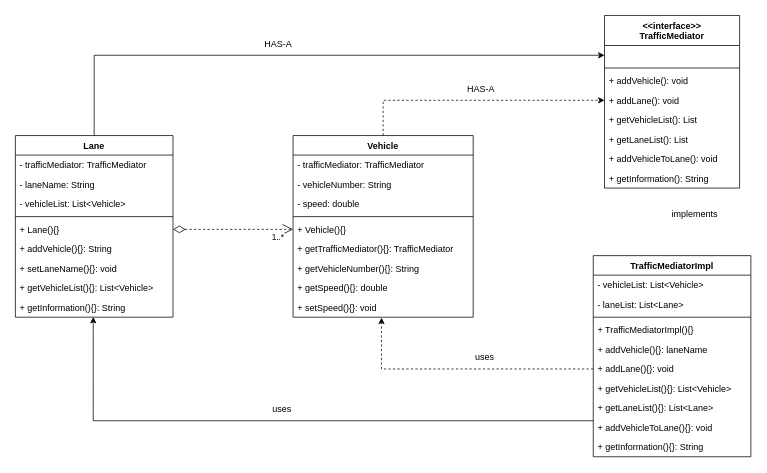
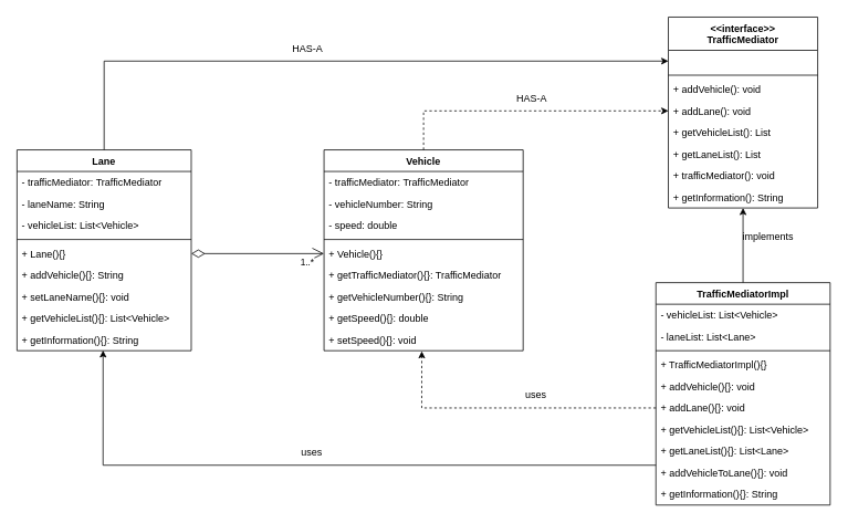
- <mxCell id="20" value="+ addVehicleToLane(): void" style="text;fillColor=none;align=left;verticalAlign=top;spacingLeft=4;spacingRight=4;overflow=hidden;rotatable=0;points=[[0,0.5],[1,0.5]];portConstraint=eastwest;" parent="13" vertex="1"><mxGeometry y="178" width="180" height="26" as="geometry" /></mxCell>
+ <mxCell id="20" value="+ trafficMediator(): void" style="text;fillColor=none;align=left;verticalAlign=top;spacingLeft=4;spacingRight=4;overflow=hidden;rotatable=0;points=[[0,0.5],[1,0.5]];portConstraint=eastwest;" parent="13" vertex="1"><mxGeometry y="178" width="180" height="26" as="geometry" /></mxCell>
+ <mxCell id="22" style="edgeStyle=orthogonalEdgeStyle;rounded=0;orthogonalLoop=1;jettySize=auto;html=1;entryX=0.5;entryY=1;entryDx=0;entryDy=0;entryPerimeter=0;fillColor=none;" parent="1" source="25" target="21" edge="1"><mxGeometry relative="1" as="geometry" /></mxCell>
- <mxCell id="52" value="1..*" style="endArrow=open;html=1;endSize=12;startArrow=diamondThin;startSize=14;startFill=0;align=left;verticalAlign=bottom;rounded=0;entryX=0;entryY=0.5;entryDx=0;entryDy=0;exitX=1;exitY=0.5;exitDx=0;exitDy=0;fillColor=none;dashed=1;" edge="1" parent="1" source="8" target="42"><mxGeometry x="0.622" y="-20" relative="1" as="geometry"><mxPoint x="10" y="425" as="sourcePoint" /><mxPoint x="150" y="425" as="targetPoint" /><mxPoint as="offset" /></mxGeometry></mxCell>
+ <mxCell id="52" value="1..*" style="endArrow=open;html=1;endSize=12;startArrow=diamondThin;startSize=14;startFill=0;align=left;verticalAlign=bottom;rounded=0;entryX=0;entryY=0.5;entryDx=0;entryDy=0;exitX=1;exitY=0.5;exitDx=0;exitDy=0;fillColor=none;" edge="1" parent="1" source="8" target="42"><mxGeometry x="0.622" y="-20" relative="1" as="geometry"><mxPoint x="10" y="425" as="sourcePoint" /><mxPoint x="150" y="425" as="targetPoint" /><mxPoint as="offset" /></mxGeometry></mxCell>
- <mxCell id="30" value="+ addVehicle(){}: laneName" style="text;fillColor=none;align=left;verticalAlign=top;spacingLeft=4;spacingRight=4;overflow=hidden;rotatable=0;points=[[0,0.5],[1,0.5]];portConstraint=eastwest;" parent="25" vertex="1"><mxGeometry y="112" width="210" height="26" as="geometry" /></mxCell>
+ <mxCell id="30" value="+ addVehicle(){}: void" style="text;fillColor=none;align=left;verticalAlign=top;spacingLeft=4;spacingRight=4;overflow=hidden;rotatable=0;points=[[0,0.5],[1,0.5]];portConstraint=eastwest;" parent="25" vertex="1"><mxGeometry y="112" width="210" height="26" as="geometry" /></mxCell>
